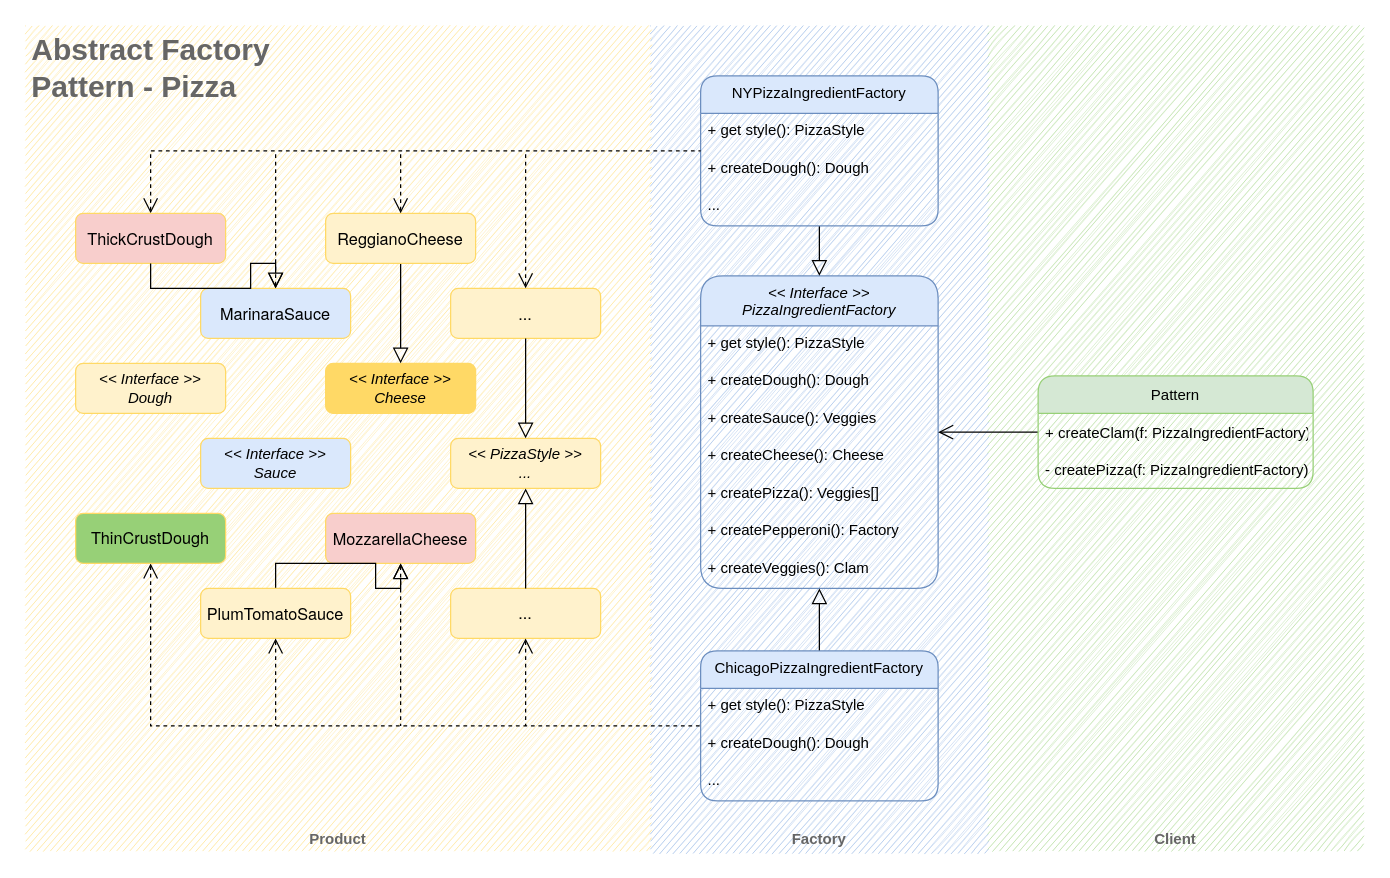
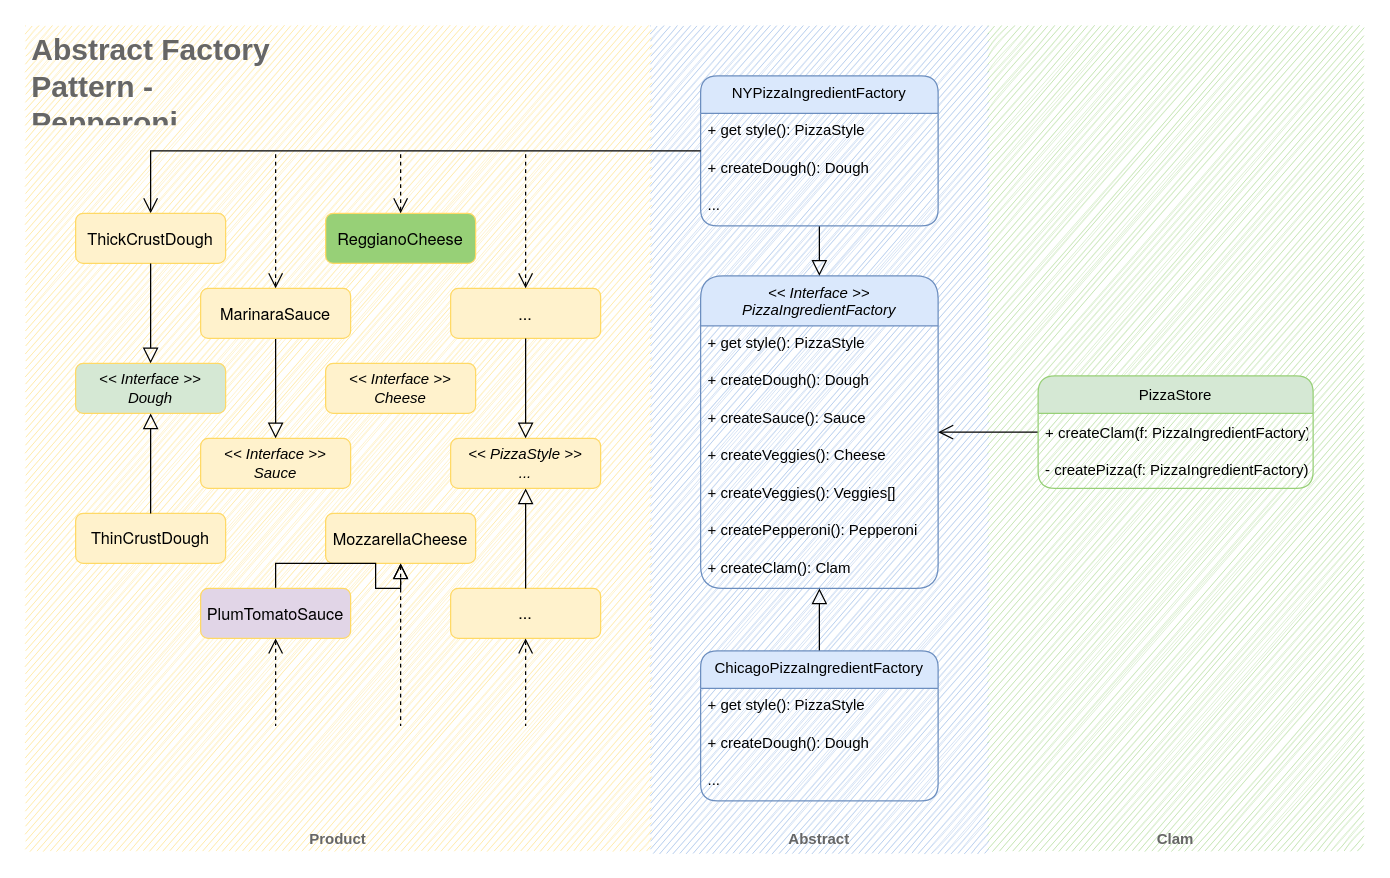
- <mxCell id="41" value="&lt;h1&gt;Abstract Factory&lt;br&gt;Pattern - Pizza&lt;/h1&gt;" style="text;html=1;strokeColor=none;fillColor=none;spacing=5;spacingTop=-20;whiteSpace=wrap;overflow=hidden;rounded=0;labelBackgroundColor=none;labelBorderColor=none;fontSize=12;fontColor=#666666;" parent="1" vertex="1"><mxGeometry x="20" y="20" width="220" height="80" as="geometry" /></mxCell>
+ <mxCell id="41" value="&lt;h1&gt;Abstract Factory&lt;br&gt;Pattern - Pepperoni&lt;/h1&gt;" style="text;html=1;strokeColor=none;fillColor=none;spacing=5;spacingTop=-20;whiteSpace=wrap;overflow=hidden;rounded=0;labelBackgroundColor=none;labelBorderColor=none;fontSize=12;fontColor=#666666;" parent="1" vertex="1"><mxGeometry x="20" y="20" width="220" height="80" as="geometry" /></mxCell>
- <mxCell id="37" value="" style="endArrow=none;dashed=1;html=1;rounded=0;strokeColor=#000000;fontSize=12;fontColor=#666666;startArrow=open;startFill=0;endSize=10;startSize=10;" parent="1" source="44" target="15" edge="1"><mxGeometry width="50" height="50" relative="1" as="geometry"><mxPoint x="600" y="270" as="sourcePoint" /><mxPoint x="650" y="220" as="targetPoint" /><Array as="points"><mxPoint x="120" y="120" /></Array></mxGeometry></mxCell>
+ <mxCell id="37" value="" style="endArrow=none;dashed=0;html=1;rounded=0;strokeColor=#000000;fontSize=12;fontColor=#666666;startArrow=open;startFill=0;endSize=10;startSize=10;" parent="1" source="44" target="15" edge="1"><mxGeometry width="50" height="50" relative="1" as="geometry"><mxPoint x="600" y="270" as="sourcePoint" /><mxPoint x="650" y="220" as="targetPoint" /><Array as="points"><mxPoint x="120" y="120" /></Array></mxGeometry></mxCell>
- <mxCell id="44" value="&lt;p style=&quot;margin: 0px; font-variant-numeric: normal; font-variant-east-asian: normal; font-stretch: normal; font-size: 13px; line-height: normal; font-family: &amp;quot;Helvetica Neue&amp;quot;; color: rgb(0, 0, 0); text-align: start;&quot; class=&quot;p1&quot;&gt;ThickCrustDough&lt;/p&gt;" style="rounded=1;whiteSpace=wrap;html=1;labelBackgroundColor=none;labelBorderColor=none;strokeColor=#FFD966;fontSize=12;fontColor=#666666;fillColor=#f8cecc;" vertex="1" parent="1"><mxGeometry x="60" y="170" width="120" height="40" as="geometry" /></mxCell>
+ <mxCell id="44" value="&lt;p style=&quot;margin: 0px; font-variant-numeric: normal; font-variant-east-asian: normal; font-stretch: normal; font-size: 13px; line-height: normal; font-family: &amp;quot;Helvetica Neue&amp;quot;; color: rgb(0, 0, 0); text-align: start;&quot; class=&quot;p1&quot;&gt;ThickCrustDough&lt;/p&gt;" style="rounded=1;whiteSpace=wrap;html=1;labelBackgroundColor=none;labelBorderColor=none;strokeColor=#FFD966;fontSize=12;fontColor=#666666;fillColor=#FFF2CC;" vertex="1" parent="1"><mxGeometry x="60" y="170" width="120" height="40" as="geometry" /></mxCell>
- <mxCell id="31" value="&lt;p style=&quot;margin: 0px; font-variant-numeric: normal; font-variant-east-asian: normal; font-stretch: normal; font-size: 13px; line-height: normal; font-family: &amp;quot;Helvetica Neue&amp;quot;; color: rgb(0, 0, 0); text-align: start;&quot; class=&quot;p1&quot;&gt;ReggianoCheese&lt;/p&gt;" style="rounded=1;whiteSpace=wrap;html=1;labelBackgroundColor=none;labelBorderColor=none;strokeColor=#FFD966;fontSize=12;fontColor=#666666;fillColor=#FFF2CC;" parent="1" vertex="1"><mxGeometry x="260" y="170" width="120" height="40" as="geometry" /></mxCell>
+ <mxCell id="31" value="&lt;p style=&quot;margin: 0px; font-variant-numeric: normal; font-variant-east-asian: normal; font-stretch: normal; font-size: 13px; line-height: normal; font-family: &amp;quot;Helvetica Neue&amp;quot;; color: rgb(0, 0, 0); text-align: start;&quot; class=&quot;p1&quot;&gt;ReggianoCheese&lt;/p&gt;" style="rounded=1;whiteSpace=wrap;html=1;labelBackgroundColor=none;labelBorderColor=none;strokeColor=#FFD966;fontSize=12;fontColor=#666666;fillColor=#97d077;" parent="1" vertex="1"><mxGeometry x="260" y="170" width="120" height="40" as="geometry" /></mxCell>
- <mxCell id="48" style="edgeStyle=orthogonalEdgeStyle;rounded=0;orthogonalLoop=1;jettySize=auto;html=1;strokeColor=#000000;fontSize=12;fontColor=#666666;startArrow=none;startFill=0;endArrow=block;endFill=0;endSize=10;startSize=10;" edge="1" parent="1" source="44" target="36"><mxGeometry relative="1" as="geometry"><mxPoint x="230" y="280" as="sourcePoint" /><mxPoint x="230" y="360" as="targetPoint" /></mxGeometry></mxCell>
+ <mxCell id="48" style="edgeStyle=orthogonalEdgeStyle;rounded=0;orthogonalLoop=1;jettySize=auto;html=1;strokeColor=#000000;fontSize=12;fontColor=#666666;startArrow=none;startFill=0;endArrow=block;endFill=0;endSize=10;startSize=10;" edge="1" parent="1" source="44" target="42"><mxGeometry relative="1" as="geometry"><mxPoint x="230" y="280" as="sourcePoint" /><mxPoint x="230" y="360" as="targetPoint" /></mxGeometry></mxCell>
- <mxCell id="30" style="edgeStyle=orthogonalEdgeStyle;rounded=0;orthogonalLoop=1;jettySize=auto;html=1;exitX=0.5;exitY=1;exitDx=0;exitDy=0;strokeColor=#000000;fontSize=12;fontColor=#666666;startArrow=none;startFill=0;endArrow=block;endFill=0;endSize=10;startSize=10;" parent="1" source="31" target="28" edge="1"><mxGeometry relative="1" as="geometry" /></mxCell>
- <mxCell id="36" value="&lt;p style=&quot;margin: 0px; font-variant-numeric: normal; font-variant-east-asian: normal; font-stretch: normal; font-size: 13px; line-height: normal; font-family: &amp;quot;Helvetica Neue&amp;quot;; color: rgb(0, 0, 0); text-align: start;&quot; class=&quot;p1&quot;&gt;MarinaraSauce&lt;/p&gt;" style="rounded=1;whiteSpace=wrap;html=1;labelBackgroundColor=none;labelBorderColor=none;strokeColor=#FFD966;fontSize=12;fontColor=#666666;fillColor=#dae8fc;" parent="1" vertex="1"><mxGeometry x="160" y="230" width="120" height="40" as="geometry" /></mxCell>
+ <mxCell id="36" value="&lt;p style=&quot;margin: 0px; font-variant-numeric: normal; font-variant-east-asian: normal; font-stretch: normal; font-size: 13px; line-height: normal; font-family: &amp;quot;Helvetica Neue&amp;quot;; color: rgb(0, 0, 0); text-align: start;&quot; class=&quot;p1&quot;&gt;MarinaraSauce&lt;/p&gt;" style="rounded=1;whiteSpace=wrap;html=1;labelBackgroundColor=none;labelBorderColor=none;strokeColor=#FFD966;fontSize=12;fontColor=#666666;fillColor=#FFF2CC;" parent="1" vertex="1"><mxGeometry x="160" y="230" width="120" height="40" as="geometry" /></mxCell>
+ <mxCell id="35" style="edgeStyle=orthogonalEdgeStyle;rounded=0;orthogonalLoop=1;jettySize=auto;html=1;exitX=0.5;exitY=1;exitDx=0;exitDy=0;strokeColor=#000000;fontSize=12;fontColor=#666666;startArrow=none;startFill=0;endArrow=block;endFill=0;endSize=10;startSize=10;" parent="1" source="36" target="32" edge="1"><mxGeometry relative="1" as="geometry" /></mxCell>
- <mxCell id="42" value="&lt;span style=&quot;color: rgb(0, 0, 0); font-style: italic;&quot;&gt;&amp;lt;&amp;lt; Interface &amp;gt;&amp;gt;&lt;/span&gt;&lt;span style=&quot;color: rgb(0, 0, 0);&quot;&gt;&lt;br&gt;&lt;i&gt;Dough&lt;/i&gt;&lt;br&gt;&lt;/span&gt;" style="rounded=1;whiteSpace=wrap;html=1;labelBackgroundColor=none;labelBorderColor=none;strokeColor=#FFD966;fontSize=12;fontColor=#666666;fillColor=#FFF2CC;" vertex="1" parent="1"><mxGeometry x="60" y="290" width="120" height="40" as="geometry" /></mxCell>
+ <mxCell id="42" value="&lt;span style=&quot;color: rgb(0, 0, 0); font-style: italic;&quot;&gt;&amp;lt;&amp;lt; Interface &amp;gt;&amp;gt;&lt;/span&gt;&lt;span style=&quot;color: rgb(0, 0, 0);&quot;&gt;&lt;br&gt;&lt;i&gt;Dough&lt;/i&gt;&lt;br&gt;&lt;/span&gt;" style="rounded=1;whiteSpace=wrap;html=1;labelBackgroundColor=none;labelBorderColor=none;strokeColor=#FFD966;fontSize=12;fontColor=#666666;fillColor=#d5e8d4;" vertex="1" parent="1"><mxGeometry x="60" y="290" width="120" height="40" as="geometry" /></mxCell>
- <mxCell id="28" value="&lt;span style=&quot;color: rgb(0, 0, 0); font-style: italic;&quot;&gt;&amp;lt;&amp;lt; Interface &amp;gt;&amp;gt;&lt;/span&gt;&lt;span style=&quot;color: rgb(0, 0, 0);&quot;&gt;&lt;br&gt;&lt;i&gt;Cheese&lt;/i&gt;&lt;/span&gt;" style="rounded=1;whiteSpace=wrap;html=1;labelBackgroundColor=none;labelBorderColor=none;strokeColor=#FFD966;fontSize=12;fontColor=#666666;fillColor=#ffd966;" parent="1" vertex="1"><mxGeometry x="260" y="290" width="120" height="40" as="geometry" /></mxCell>
+ <mxCell id="28" value="&lt;span style=&quot;color: rgb(0, 0, 0); font-style: italic;&quot;&gt;&amp;lt;&amp;lt; Interface &amp;gt;&amp;gt;&lt;/span&gt;&lt;span style=&quot;color: rgb(0, 0, 0);&quot;&gt;&lt;br&gt;&lt;i&gt;Cheese&lt;/i&gt;&lt;/span&gt;" style="rounded=1;whiteSpace=wrap;html=1;labelBackgroundColor=none;labelBorderColor=none;strokeColor=#FFD966;fontSize=12;fontColor=#666666;fillColor=#FFF2CC;" parent="1" vertex="1"><mxGeometry x="260" y="290" width="120" height="40" as="geometry" /></mxCell>
- <mxCell id="20" value="Pattern" style="swimlane;fontStyle=0;childLayout=stackLayout;horizontal=1;startSize=30;horizontalStack=0;resizeParent=1;resizeParentMax=0;resizeLast=0;collapsible=1;marginBottom=0;labelBorderColor=none;rounded=1;strokeColor=#97D077;labelBackgroundColor=none;fillColor=#D5E8D4;perimeterSpacing=0;" parent="1" vertex="1"><mxGeometry x="830" y="300" width="220" height="90" as="geometry"><mxRectangle x="640" y="303" width="60" height="30" as="alternateBounds" /></mxGeometry></mxCell>
+ <mxCell id="20" value="PizzaStore" style="swimlane;fontStyle=0;childLayout=stackLayout;horizontal=1;startSize=30;horizontalStack=0;resizeParent=1;resizeParentMax=0;resizeLast=0;collapsible=1;marginBottom=0;labelBorderColor=none;rounded=1;strokeColor=#97D077;labelBackgroundColor=none;fillColor=#D5E8D4;perimeterSpacing=0;" parent="1" vertex="1"><mxGeometry x="830" y="300" width="220" height="90" as="geometry"><mxRectangle x="640" y="303" width="60" height="30" as="alternateBounds" /></mxGeometry></mxCell>
- <mxCell id="9" value="+ createSauce(): Veggies" style="text;align=left;verticalAlign=top;spacingLeft=4;spacingRight=4;overflow=hidden;rotatable=0;points=[[0,0.5],[1,0.5]];portConstraint=eastwest;rounded=0;shadow=0;html=0;" vertex="1" parent="5"><mxGeometry y="100" width="190" height="30" as="geometry" /></mxCell>
+ <mxCell id="9" value="+ createSauce(): Sauce" style="text;align=left;verticalAlign=top;spacingLeft=4;spacingRight=4;overflow=hidden;rotatable=0;points=[[0,0.5],[1,0.5]];portConstraint=eastwest;rounded=0;shadow=0;html=0;" vertex="1" parent="5"><mxGeometry y="100" width="190" height="30" as="geometry" /></mxCell>
- <mxCell id="10" value="+ createCheese(): Cheese" style="text;align=left;verticalAlign=top;spacingLeft=4;spacingRight=4;overflow=hidden;rotatable=0;points=[[0,0.5],[1,0.5]];portConstraint=eastwest;rounded=0;shadow=0;html=0;" vertex="1" parent="5"><mxGeometry y="130" width="190" height="30" as="geometry" /></mxCell>
+ <mxCell id="10" value="+ createVeggies(): Cheese" style="text;align=left;verticalAlign=top;spacingLeft=4;spacingRight=4;overflow=hidden;rotatable=0;points=[[0,0.5],[1,0.5]];portConstraint=eastwest;rounded=0;shadow=0;html=0;" vertex="1" parent="5"><mxGeometry y="130" width="190" height="30" as="geometry" /></mxCell>
- <mxCell id="32" value="&lt;span style=&quot;color: rgb(0, 0, 0); font-style: italic;&quot;&gt;&amp;lt;&amp;lt; Interface &amp;gt;&amp;gt;&lt;/span&gt;&lt;span style=&quot;color: rgb(0, 0, 0);&quot;&gt;&lt;br&gt;&lt;i&gt;Sauce&lt;/i&gt;&lt;br&gt;&lt;/span&gt;" style="rounded=1;whiteSpace=wrap;html=1;labelBackgroundColor=none;labelBorderColor=none;strokeColor=#FFD966;fontSize=12;fontColor=#666666;fillColor=#dae8fc;" parent="1" vertex="1"><mxGeometry x="160" y="350" width="120" height="40" as="geometry" /></mxCell>
+ <mxCell id="32" value="&lt;span style=&quot;color: rgb(0, 0, 0); font-style: italic;&quot;&gt;&amp;lt;&amp;lt; Interface &amp;gt;&amp;gt;&lt;/span&gt;&lt;span style=&quot;color: rgb(0, 0, 0);&quot;&gt;&lt;br&gt;&lt;i&gt;Sauce&lt;/i&gt;&lt;br&gt;&lt;/span&gt;" style="rounded=1;whiteSpace=wrap;html=1;labelBackgroundColor=none;labelBorderColor=none;strokeColor=#FFD966;fontSize=12;fontColor=#666666;fillColor=#FFF2CC;" parent="1" vertex="1"><mxGeometry x="160" y="350" width="120" height="40" as="geometry" /></mxCell>
+ <mxCell id="50" style="edgeStyle=orthogonalEdgeStyle;rounded=0;orthogonalLoop=1;jettySize=auto;html=1;strokeColor=#000000;fontSize=12;fontColor=#666666;startArrow=none;startFill=0;endArrow=block;endFill=0;endSize=10;startSize=10;" edge="1" parent="1" source="43" target="42"><mxGeometry relative="1" as="geometry"><mxPoint x="230" y="480" as="sourcePoint" /><mxPoint x="230" y="400" as="targetPoint" /></mxGeometry></mxCell>
- <mxCell id="11" value="+ createPizza(): Veggies[]" style="text;align=left;verticalAlign=top;spacingLeft=4;spacingRight=4;overflow=hidden;rotatable=0;points=[[0,0.5],[1,0.5]];portConstraint=eastwest;rounded=0;shadow=0;html=0;" vertex="1" parent="5"><mxGeometry y="160" width="190" height="30" as="geometry" /></mxCell>
+ <mxCell id="11" value="+ createVeggies(): Veggies[]" style="text;align=left;verticalAlign=top;spacingLeft=4;spacingRight=4;overflow=hidden;rotatable=0;points=[[0,0.5],[1,0.5]];portConstraint=eastwest;rounded=0;shadow=0;html=0;" vertex="1" parent="5"><mxGeometry y="160" width="190" height="30" as="geometry" /></mxCell>
- <mxCell id="12" value="+ createPepperoni(): Factory" style="text;align=left;verticalAlign=top;spacingLeft=4;spacingRight=4;overflow=hidden;rotatable=0;points=[[0,0.5],[1,0.5]];portConstraint=eastwest;rounded=0;shadow=0;html=0;" vertex="1" parent="5"><mxGeometry y="190" width="190" height="30" as="geometry" /></mxCell>
+ <mxCell id="12" value="+ createPepperoni(): Pepperoni" style="text;align=left;verticalAlign=top;spacingLeft=4;spacingRight=4;overflow=hidden;rotatable=0;points=[[0,0.5],[1,0.5]];portConstraint=eastwest;rounded=0;shadow=0;html=0;" vertex="1" parent="5"><mxGeometry y="190" width="190" height="30" as="geometry" /></mxCell>
- <mxCell id="43" value="&lt;span style=&quot;color: rgb(0, 0, 0); font-family: &amp;quot;Helvetica Neue&amp;quot;; font-size: 13px; text-align: start;&quot;&gt;ThinCrustDough&lt;/span&gt;" style="rounded=1;whiteSpace=wrap;html=1;labelBackgroundColor=none;labelBorderColor=none;strokeColor=#FFD966;fontSize=12;fontColor=#666666;fillColor=#97d077;" vertex="1" parent="1"><mxGeometry x="60" y="410" width="120" height="40" as="geometry" /></mxCell>
+ <mxCell id="43" value="&lt;span style=&quot;color: rgb(0, 0, 0); font-family: &amp;quot;Helvetica Neue&amp;quot;; font-size: 13px; text-align: start;&quot;&gt;ThinCrustDough&lt;/span&gt;" style="rounded=1;whiteSpace=wrap;html=1;labelBackgroundColor=none;labelBorderColor=none;strokeColor=#FFD966;fontSize=12;fontColor=#666666;fillColor=#FFF2CC;" vertex="1" parent="1"><mxGeometry x="60" y="410" width="120" height="40" as="geometry" /></mxCell>
- <mxCell id="29" value="&lt;p style=&quot;margin: 0px; font-variant-numeric: normal; font-variant-east-asian: normal; font-stretch: normal; font-size: 13px; line-height: normal; font-family: &amp;quot;Helvetica Neue&amp;quot;; color: rgb(0, 0, 0); text-align: start;&quot; class=&quot;p1&quot;&gt;MozzarellaCheese&lt;/p&gt;" style="rounded=1;whiteSpace=wrap;html=1;labelBackgroundColor=none;labelBorderColor=none;strokeColor=#FFD966;fontSize=12;fontColor=#666666;fillColor=#f8cecc;" parent="1" vertex="1"><mxGeometry x="260" y="410" width="120" height="40" as="geometry" /></mxCell>
+ <mxCell id="29" value="&lt;p style=&quot;margin: 0px; font-variant-numeric: normal; font-variant-east-asian: normal; font-stretch: normal; font-size: 13px; line-height: normal; font-family: &amp;quot;Helvetica Neue&amp;quot;; color: rgb(0, 0, 0); text-align: start;&quot; class=&quot;p1&quot;&gt;MozzarellaCheese&lt;/p&gt;" style="rounded=1;whiteSpace=wrap;html=1;labelBackgroundColor=none;labelBorderColor=none;strokeColor=#FFD966;fontSize=12;fontColor=#666666;fillColor=#FFF2CC;" parent="1" vertex="1"><mxGeometry x="260" y="410" width="120" height="40" as="geometry" /></mxCell>
- <mxCell id="13" value="+ createVeggies(): Clam" style="text;align=left;verticalAlign=top;spacingLeft=4;spacingRight=4;overflow=hidden;rotatable=0;points=[[0,0.5],[1,0.5]];portConstraint=eastwest;rounded=0;shadow=0;html=0;" parent="5" vertex="1"><mxGeometry y="220" width="190" height="30" as="geometry" /></mxCell>
+ <mxCell id="13" value="+ createClam(): Clam" style="text;align=left;verticalAlign=top;spacingLeft=4;spacingRight=4;overflow=hidden;rotatable=0;points=[[0,0.5],[1,0.5]];portConstraint=eastwest;rounded=0;shadow=0;html=0;" parent="5" vertex="1"><mxGeometry y="220" width="190" height="30" as="geometry" /></mxCell>
- <mxCell id="34" value="&lt;p style=&quot;margin: 0px; font-variant-numeric: normal; font-variant-east-asian: normal; font-stretch: normal; font-size: 13px; line-height: normal; font-family: &amp;quot;Helvetica Neue&amp;quot;; color: rgb(0, 0, 0); text-align: start;&quot; class=&quot;p1&quot;&gt;PlumTomatoSauce&lt;/p&gt;" style="rounded=1;whiteSpace=wrap;html=1;labelBackgroundColor=none;labelBorderColor=none;strokeColor=#FFD966;fontSize=12;fontColor=#666666;fillColor=#FFF2CC;" parent="1" vertex="1"><mxGeometry x="160" y="470" width="120" height="40" as="geometry" /></mxCell>
+ <mxCell id="34" value="&lt;p style=&quot;margin: 0px; font-variant-numeric: normal; font-variant-east-asian: normal; font-stretch: normal; font-size: 13px; line-height: normal; font-family: &amp;quot;Helvetica Neue&amp;quot;; color: rgb(0, 0, 0); text-align: start;&quot; class=&quot;p1&quot;&gt;PlumTomatoSauce&lt;/p&gt;" style="rounded=1;whiteSpace=wrap;html=1;labelBackgroundColor=none;labelBorderColor=none;strokeColor=#FFD966;fontSize=12;fontColor=#666666;fillColor=#e1d5e7;" parent="1" vertex="1"><mxGeometry x="160" y="470" width="120" height="40" as="geometry" /></mxCell>
- <mxCell id="39" value="" style="endArrow=none;dashed=1;html=1;rounded=0;strokeColor=#000000;fontSize=12;fontColor=#666666;startArrow=open;startFill=0;endSize=10;startSize=10;" parent="1" source="43" target="24" edge="1"><mxGeometry width="50" height="50" relative="1" as="geometry"><mxPoint x="600" y="270" as="sourcePoint" /><mxPoint x="650" y="220" as="targetPoint" /><Array as="points"><mxPoint x="120" y="580" /></Array></mxGeometry></mxCell>
- <mxCell id="2" value="Factory" style="swimlane;rounded=0;labelBackgroundColor=none;labelBorderColor=none;strokeColor=none;fontSize=12;fontColor=#666666;fillColor=#7EA6E0;gradientColor=none;swimlaneFillColor=none;sketch=1;startSize=660;verticalAlign=bottom;opacity=50;" parent="1" vertex="1"><mxGeometry x="520" y="20" width="270" height="660" as="geometry" /></mxCell>
+ <mxCell id="2" value="Abstract" style="swimlane;rounded=0;labelBackgroundColor=none;labelBorderColor=none;strokeColor=none;fontSize=12;fontColor=#666666;fillColor=#7EA6E0;gradientColor=none;swimlaneFillColor=none;sketch=1;startSize=660;verticalAlign=bottom;opacity=50;" parent="1" vertex="1"><mxGeometry x="520" y="20" width="270" height="660" as="geometry" /></mxCell>
- <mxCell id="4" value="Client" style="swimlane;rounded=0;labelBackgroundColor=none;labelBorderColor=none;strokeColor=none;fontSize=12;fontColor=#666666;fillColor=#97D077;gradientColor=none;swimlaneFillColor=none;sketch=1;startSize=660;verticalAlign=bottom;opacity=50;" parent="1" vertex="1"><mxGeometry x="790" y="20" width="300" height="660" as="geometry" /></mxCell>
+ <mxCell id="4" value="Clam" style="swimlane;rounded=0;labelBackgroundColor=none;labelBorderColor=none;strokeColor=none;fontSize=12;fontColor=#666666;fillColor=#97D077;gradientColor=none;swimlaneFillColor=none;sketch=1;startSize=660;verticalAlign=bottom;opacity=50;" parent="1" vertex="1"><mxGeometry x="790" y="20" width="300" height="660" as="geometry" /></mxCell>
